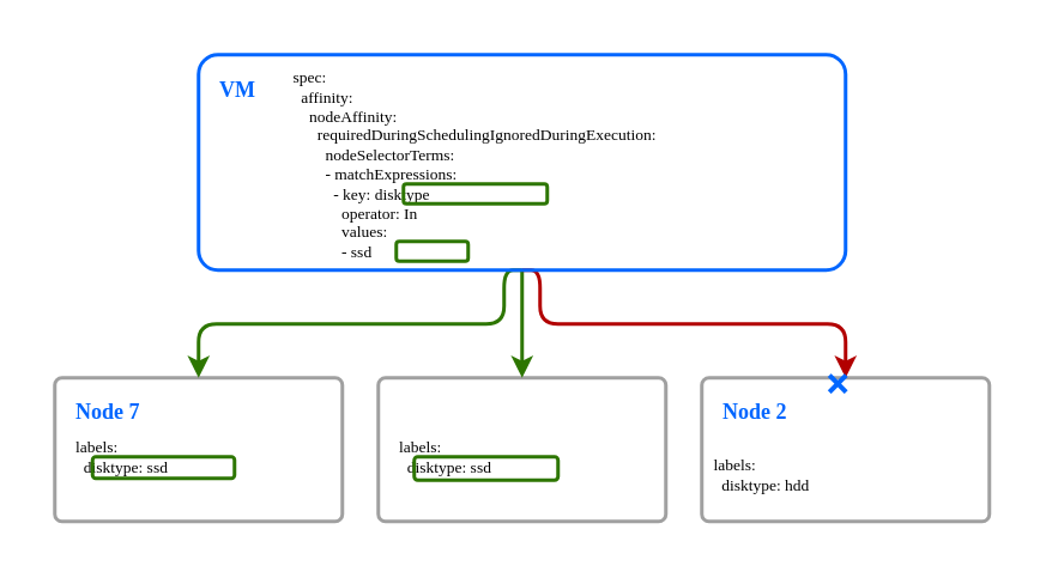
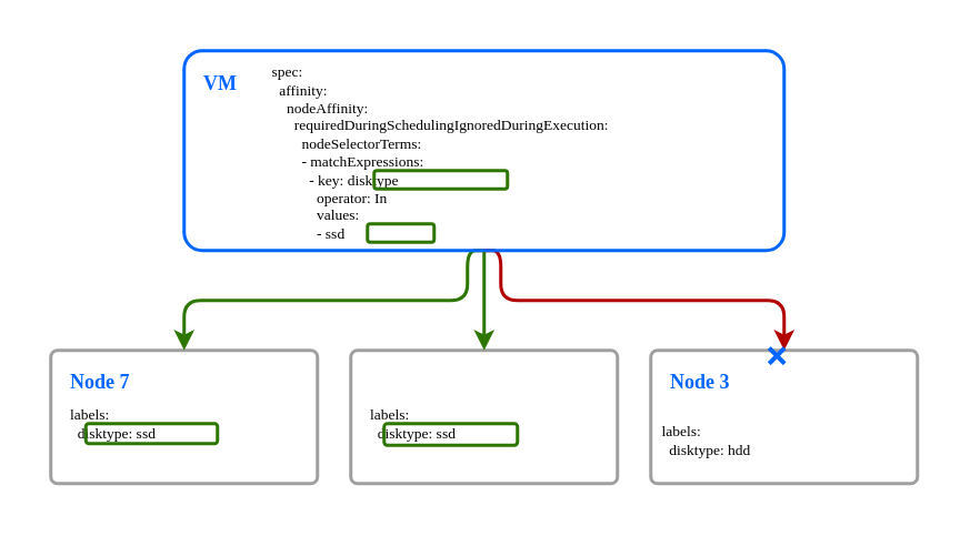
- <mxCell id="7" value="Node 2" style="text;html=1;strokeColor=none;fillColor=none;align=left;verticalAlign=middle;whiteSpace=wrap;rounded=0;fontColor=#0066ff;strokeWidth=2;fontFamily=JetBrains Mono;fontSource=https%3A%2F%2Ffonts.googleapis.com%2Fcss%3Ffamily%3DJetBrains%2BMono;fontSize=12;fontStyle=1" parent="1" vertex="1"><mxGeometry x="400" y="219" width="60" height="20" as="geometry" /></mxCell>
+ <mxCell id="7" value="Node 3" style="text;html=1;strokeColor=none;fillColor=none;align=left;verticalAlign=middle;whiteSpace=wrap;rounded=0;fontColor=#0066ff;strokeWidth=2;fontFamily=JetBrains Mono;fontSource=https%3A%2F%2Ffonts.googleapis.com%2Fcss%3Ffamily%3DJetBrains%2BMono;fontSize=12;fontStyle=1" parent="1" vertex="1"><mxGeometry x="400" y="219" width="60" height="20" as="geometry" /></mxCell>
